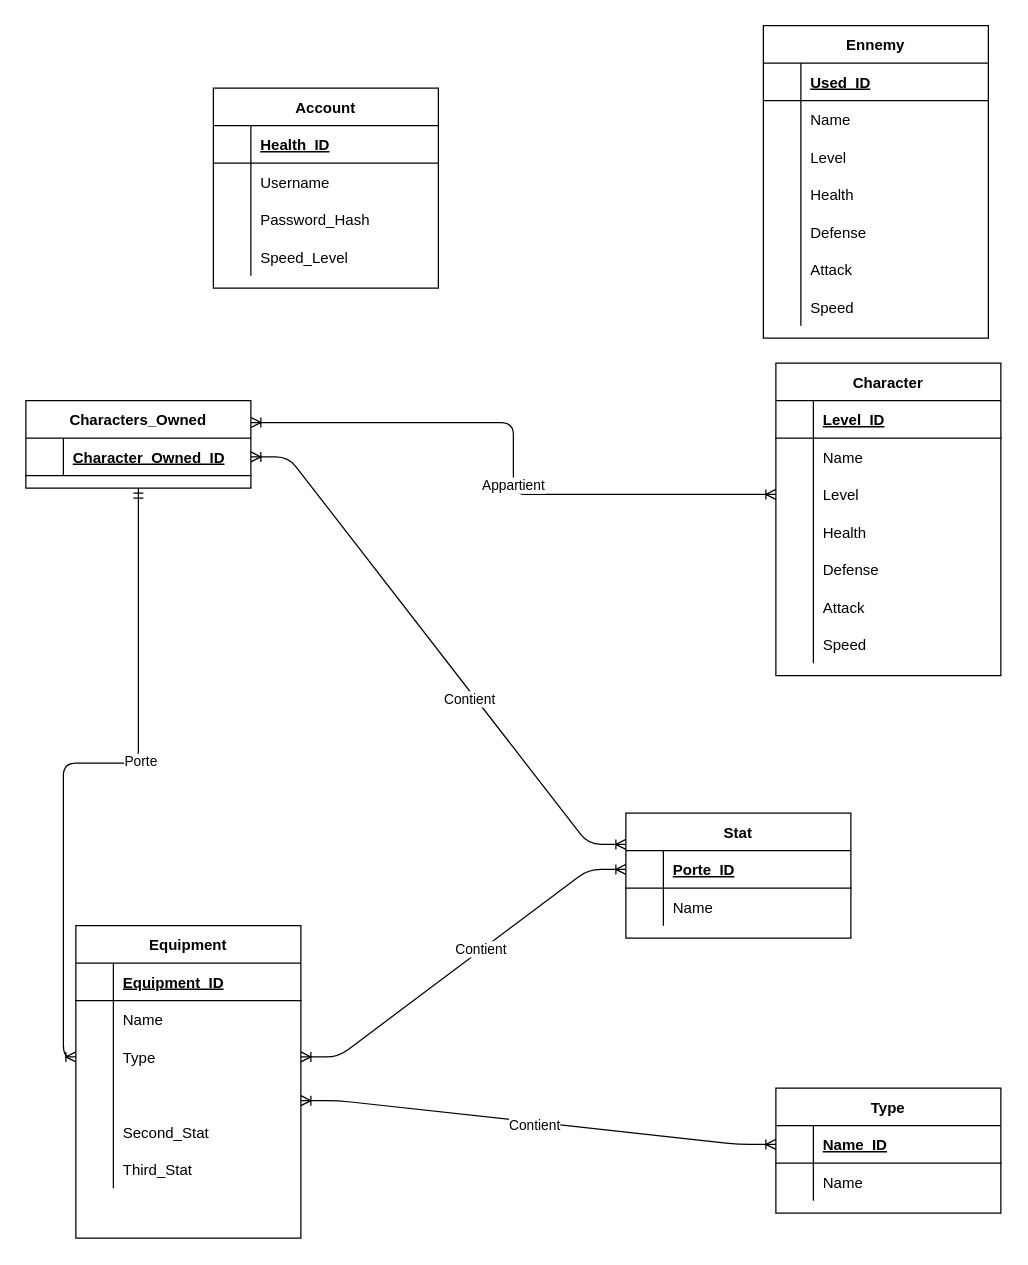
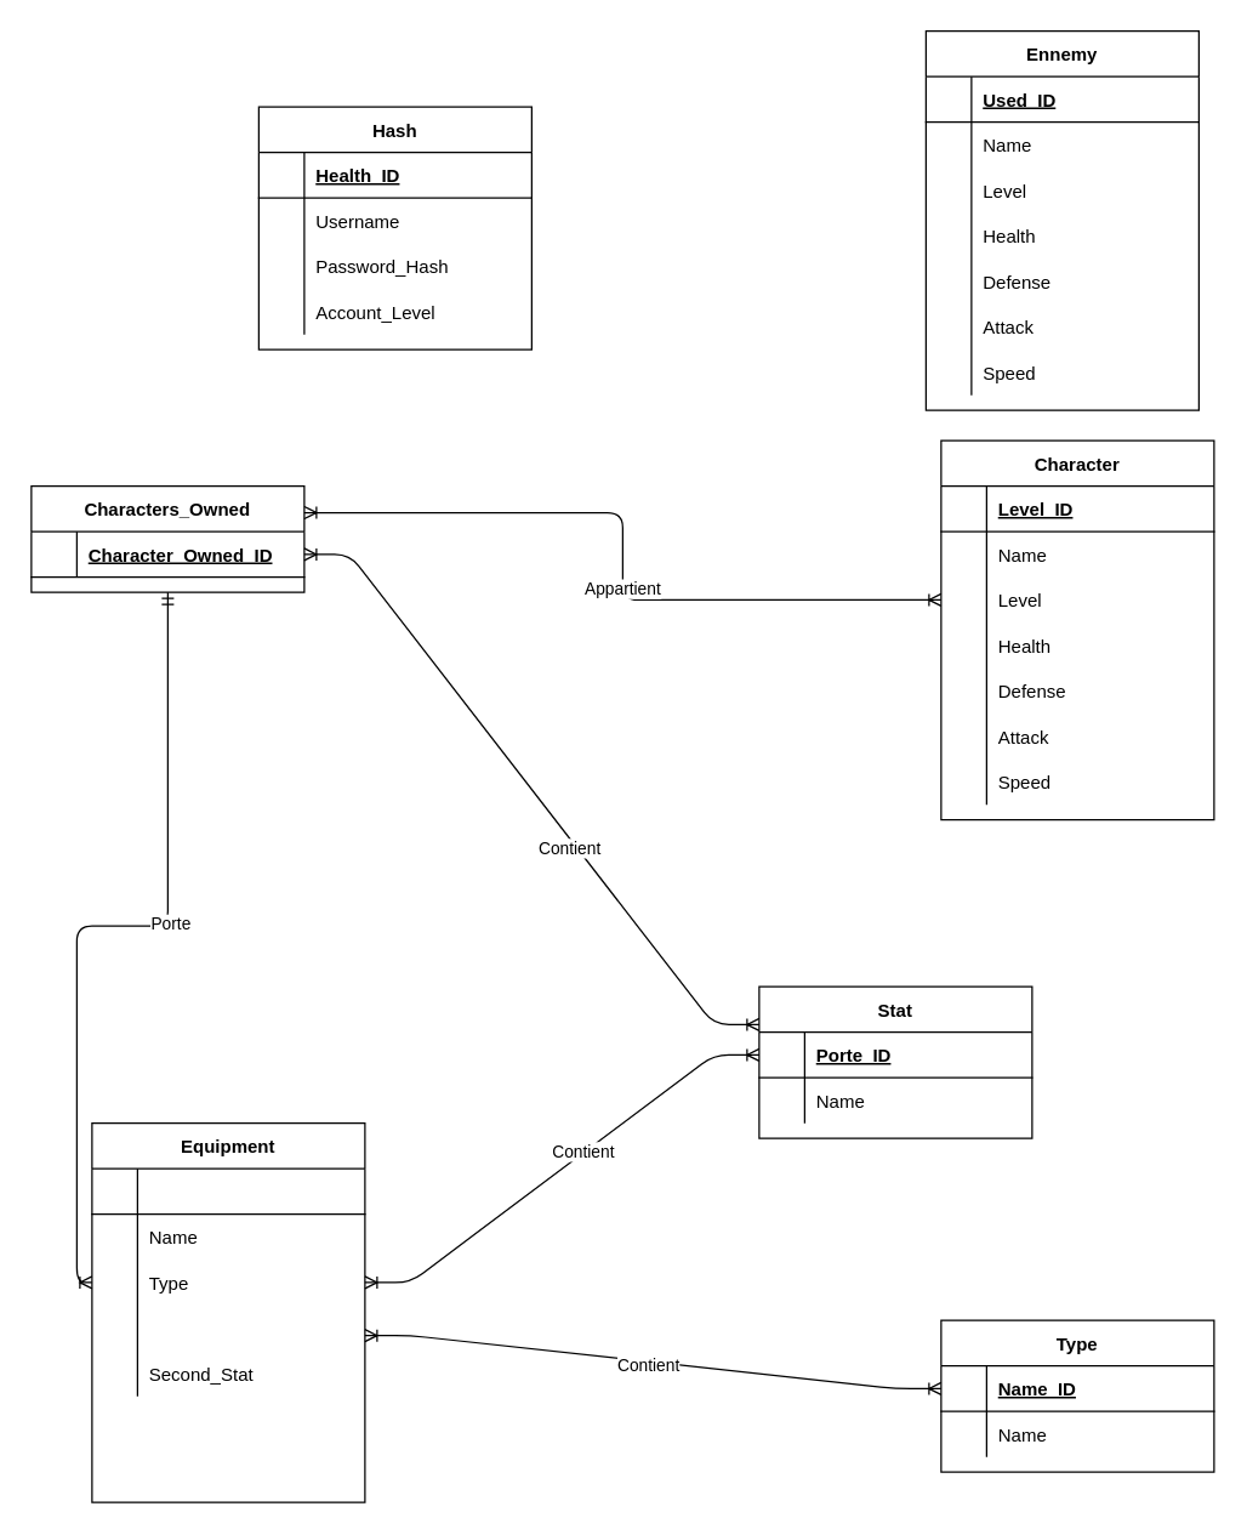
- <mxCell id="2" value="Account" style="shape=table;startSize=30;container=1;collapsible=1;childLayout=tableLayout;fixedRows=1;rowLines=0;fontStyle=1;align=center;resizeLast=1;" parent="1" vertex="1"><mxGeometry x="170" y="70" width="180" height="160" as="geometry" /></mxCell>
+ <mxCell id="2" value="Hash" style="shape=table;startSize=30;container=1;collapsible=1;childLayout=tableLayout;fixedRows=1;rowLines=0;fontStyle=1;align=center;resizeLast=1;" parent="1" vertex="1"><mxGeometry x="170" y="70" width="180" height="160" as="geometry" /></mxCell>
- <mxCell id="14" value="Speed_Level" style="shape=partialRectangle;connectable=0;fillColor=none;top=0;left=0;bottom=0;right=0;align=left;spacingLeft=6;fontStyle=0;overflow=hidden;" parent="12" vertex="1"><mxGeometry x="30" width="150" height="30" as="geometry" /></mxCell>
+ <mxCell id="14" value="Account_Level" style="shape=partialRectangle;connectable=0;fillColor=none;top=0;left=0;bottom=0;right=0;align=left;spacingLeft=6;fontStyle=0;overflow=hidden;" parent="12" vertex="1"><mxGeometry x="30" width="150" height="30" as="geometry" /></mxCell>
- <mxCell id="66" value="Equipment_ID" style="shape=partialRectangle;connectable=0;fillColor=none;top=0;left=0;bottom=0;right=0;align=left;spacingLeft=6;fontStyle=5;overflow=hidden;" parent="64" vertex="1"><mxGeometry x="30" width="150" height="30" as="geometry" /></mxCell>
- <mxCell id="80" value="Third_Stat" style="shape=partialRectangle;connectable=0;fillColor=none;top=0;left=0;bottom=0;right=0;align=left;spacingLeft=6;overflow=hidden;" parent="78" vertex="1"><mxGeometry x="30" width="150" height="30" as="geometry" /></mxCell>
